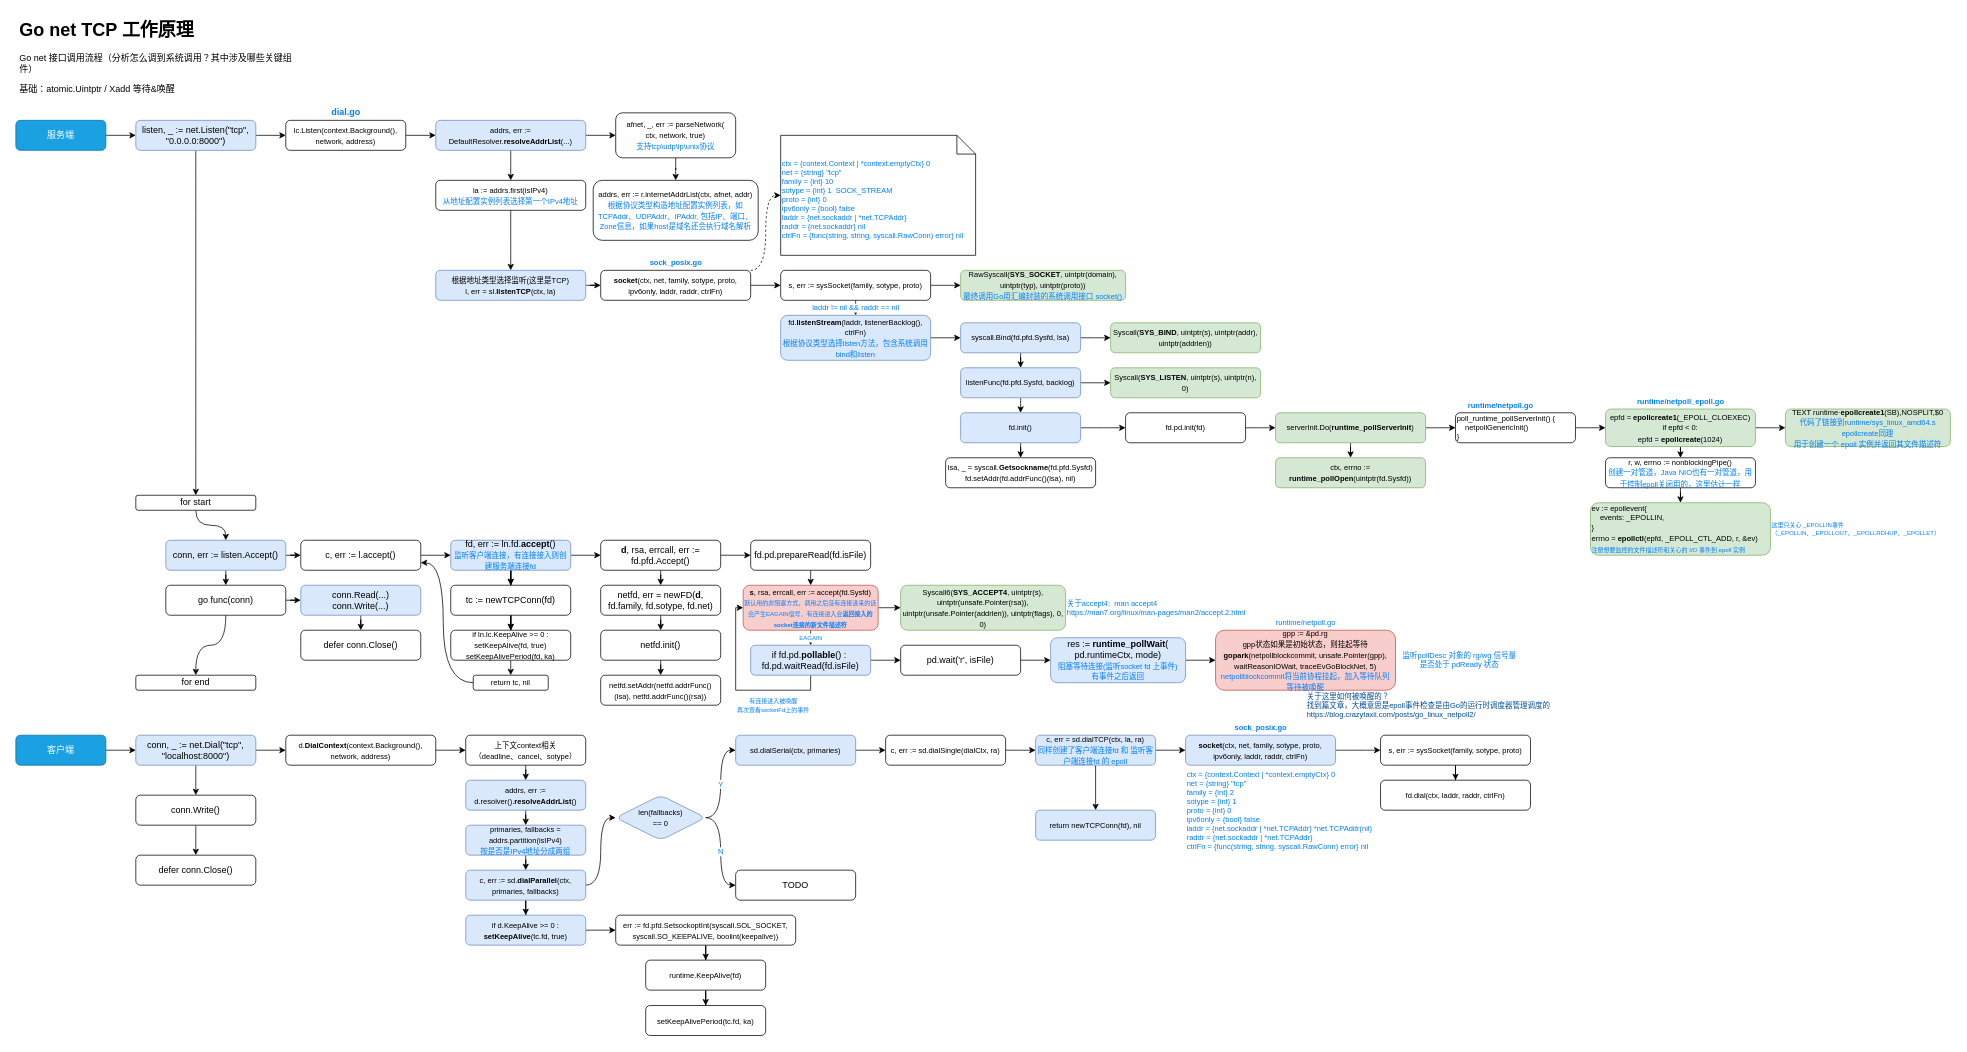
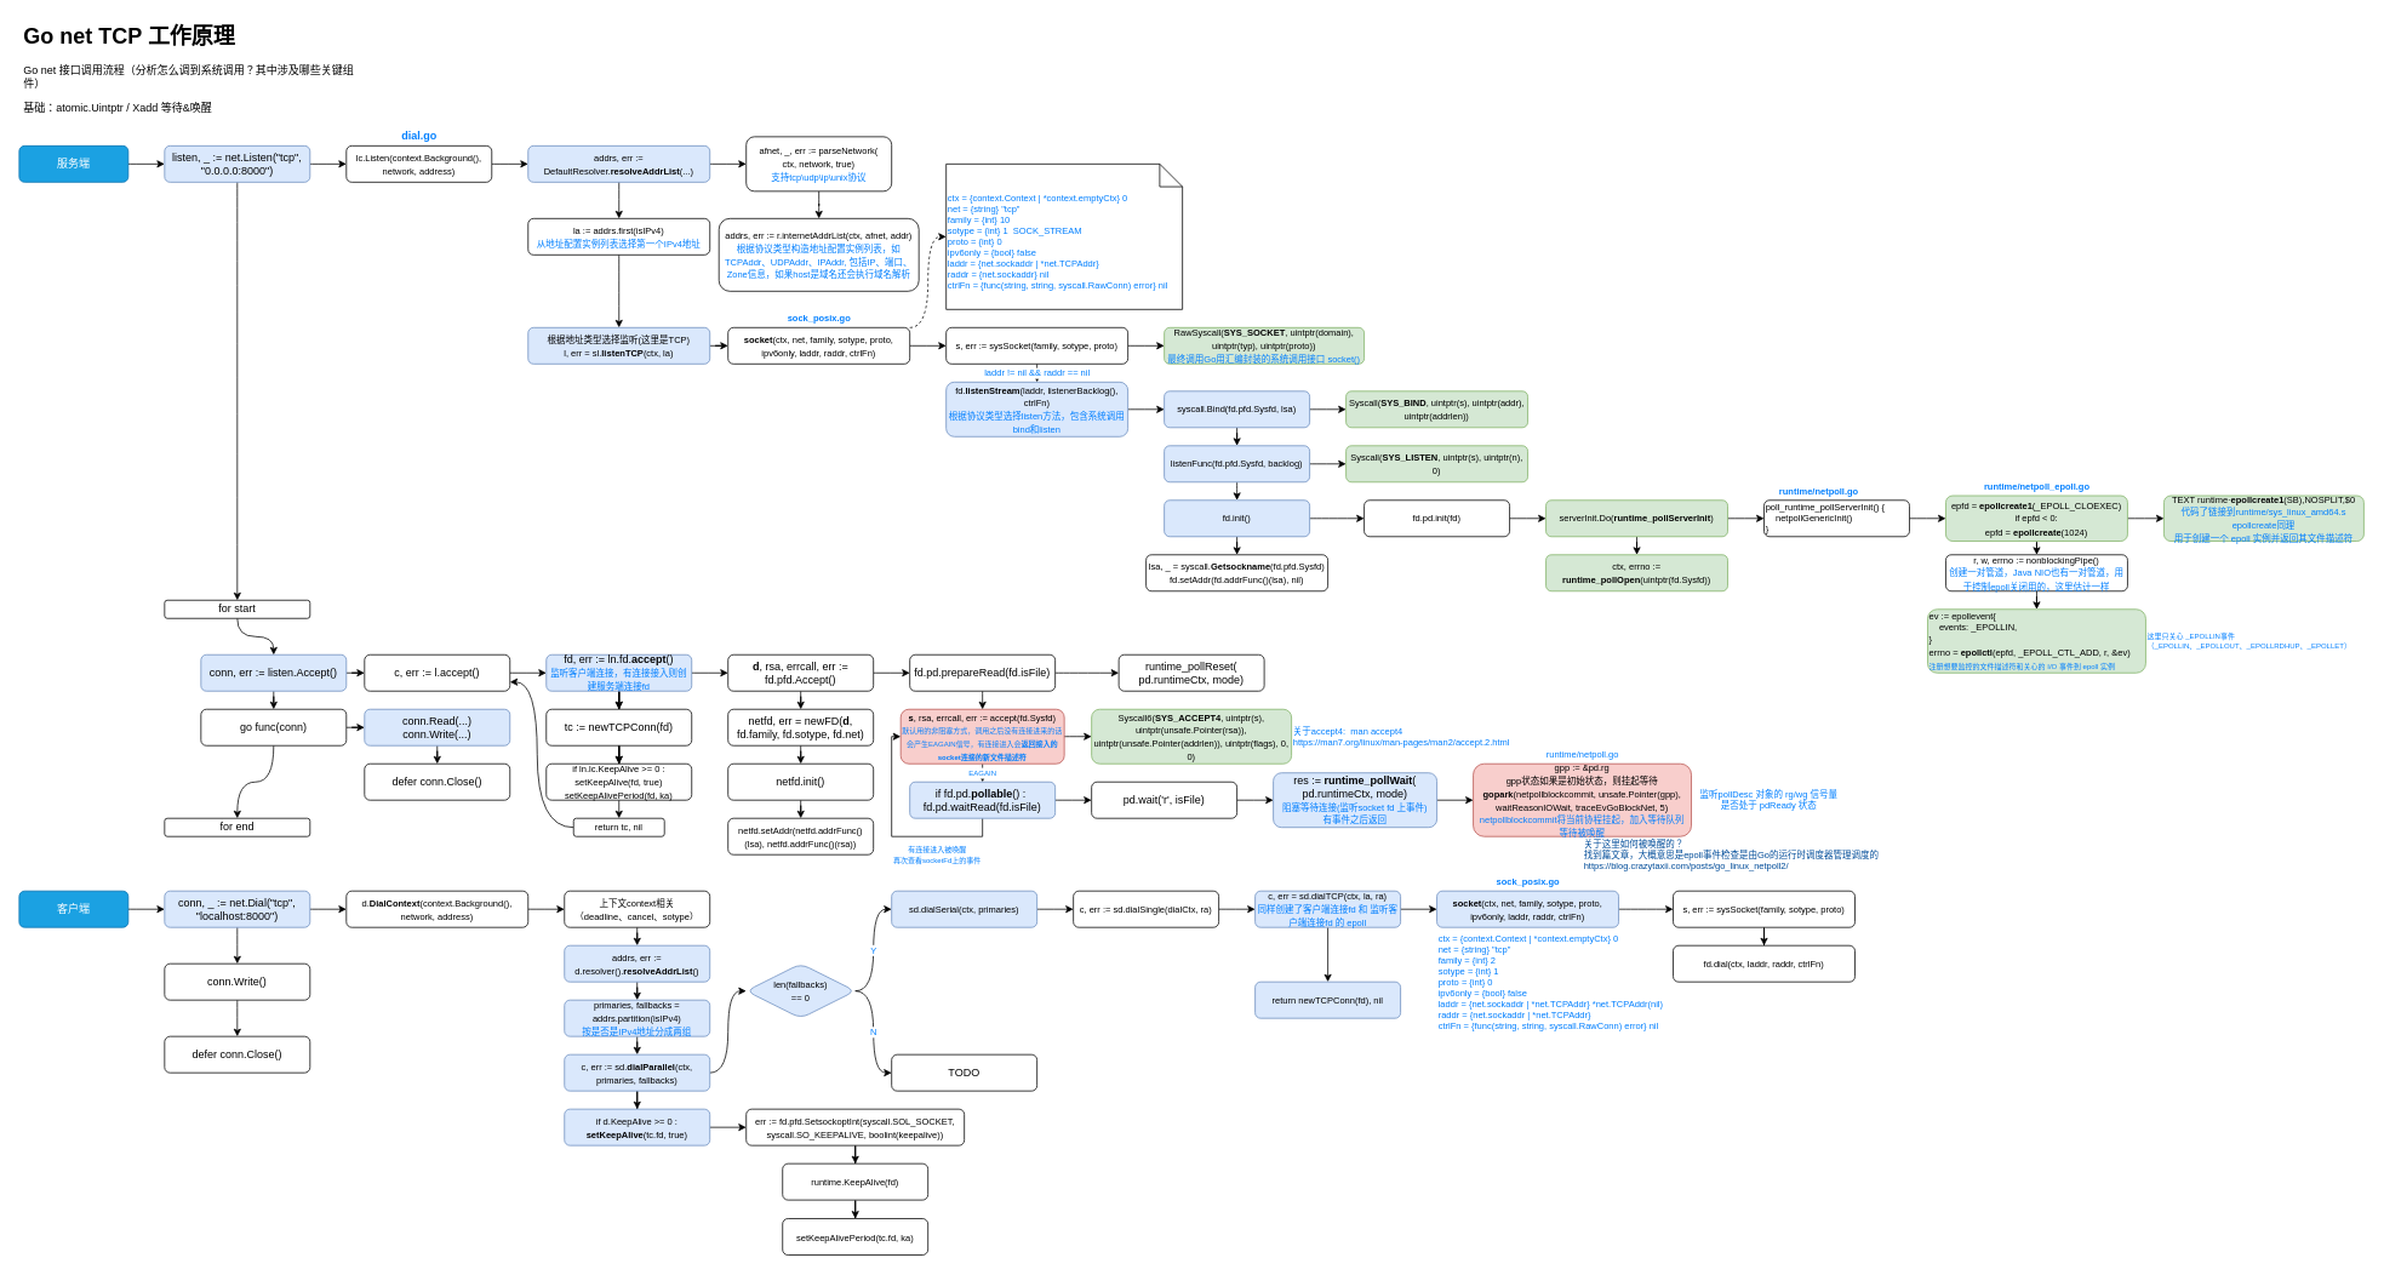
+ <mxCell id="151" value="" style="edgeStyle=orthogonalEdgeStyle;curved=1;rounded=0;orthogonalLoop=1;jettySize=auto;html=1;fontSize=10;fontColor=#007FFF;" edge="1" parent="1" source="152" target="153"><mxGeometry relative="1" as="geometry" /></mxCell>
+ <mxCell id="153" value="runtime_pollReset(&lt;br&gt;pd.runtimeCtx, mode)" style="rounded=1;whiteSpace=wrap;html=1;" vertex="1" parent="1"><mxGeometry x="1230" y="720" width="160" height="40" as="geometry" /></mxCell>
